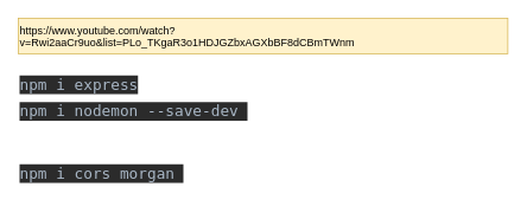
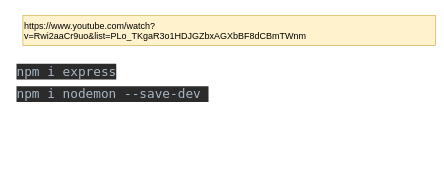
- <mxCell id="4" value="https://www.youtube.com/watch?v=Rwi2aaCr9uo&amp;list=PLo_TKgaR3o1HDJGZbxAGXbBF8dCBmTWnm" style="text;whiteSpace=wrap;html=1;fillColor=#fff2cc;strokeColor=#d6b656;" vertex="1" parent="1"><mxGeometry x="20" y="20" width="550" height="40" as="geometry" /></mxCell>
+ <mxCell id="4" value="https://www.youtube.com/watch?v=Rwi2aaCr9uo&amp;list=PLo_TKgaR3o1HDJGZbxAGXbBF8dCBmTWnm" style="text;whiteSpace=wrap;html=1;fillColor=#fff2cc;strokeColor=#d6b656;" vertex="1" parent="1"><mxGeometry x="30" y="20" width="550" height="40" as="geometry" /></mxCell>
- <mxCell id="5" value="&lt;pre style=&quot;background-color: #2b2b2b ; color: #a9b7c6 ; font-family: &amp;#34;jetbrains mono&amp;#34; , monospace ; font-size: 9 8pt&quot;&gt;npm i cors morgan &lt;/pre&gt;" style="text;whiteSpace=wrap;html=1;fontSize=17;verticalAlign=middle;" vertex="1" parent="1"><mxGeometry x="20" y="180" width="250" height="30" as="geometry" /></mxCell>
